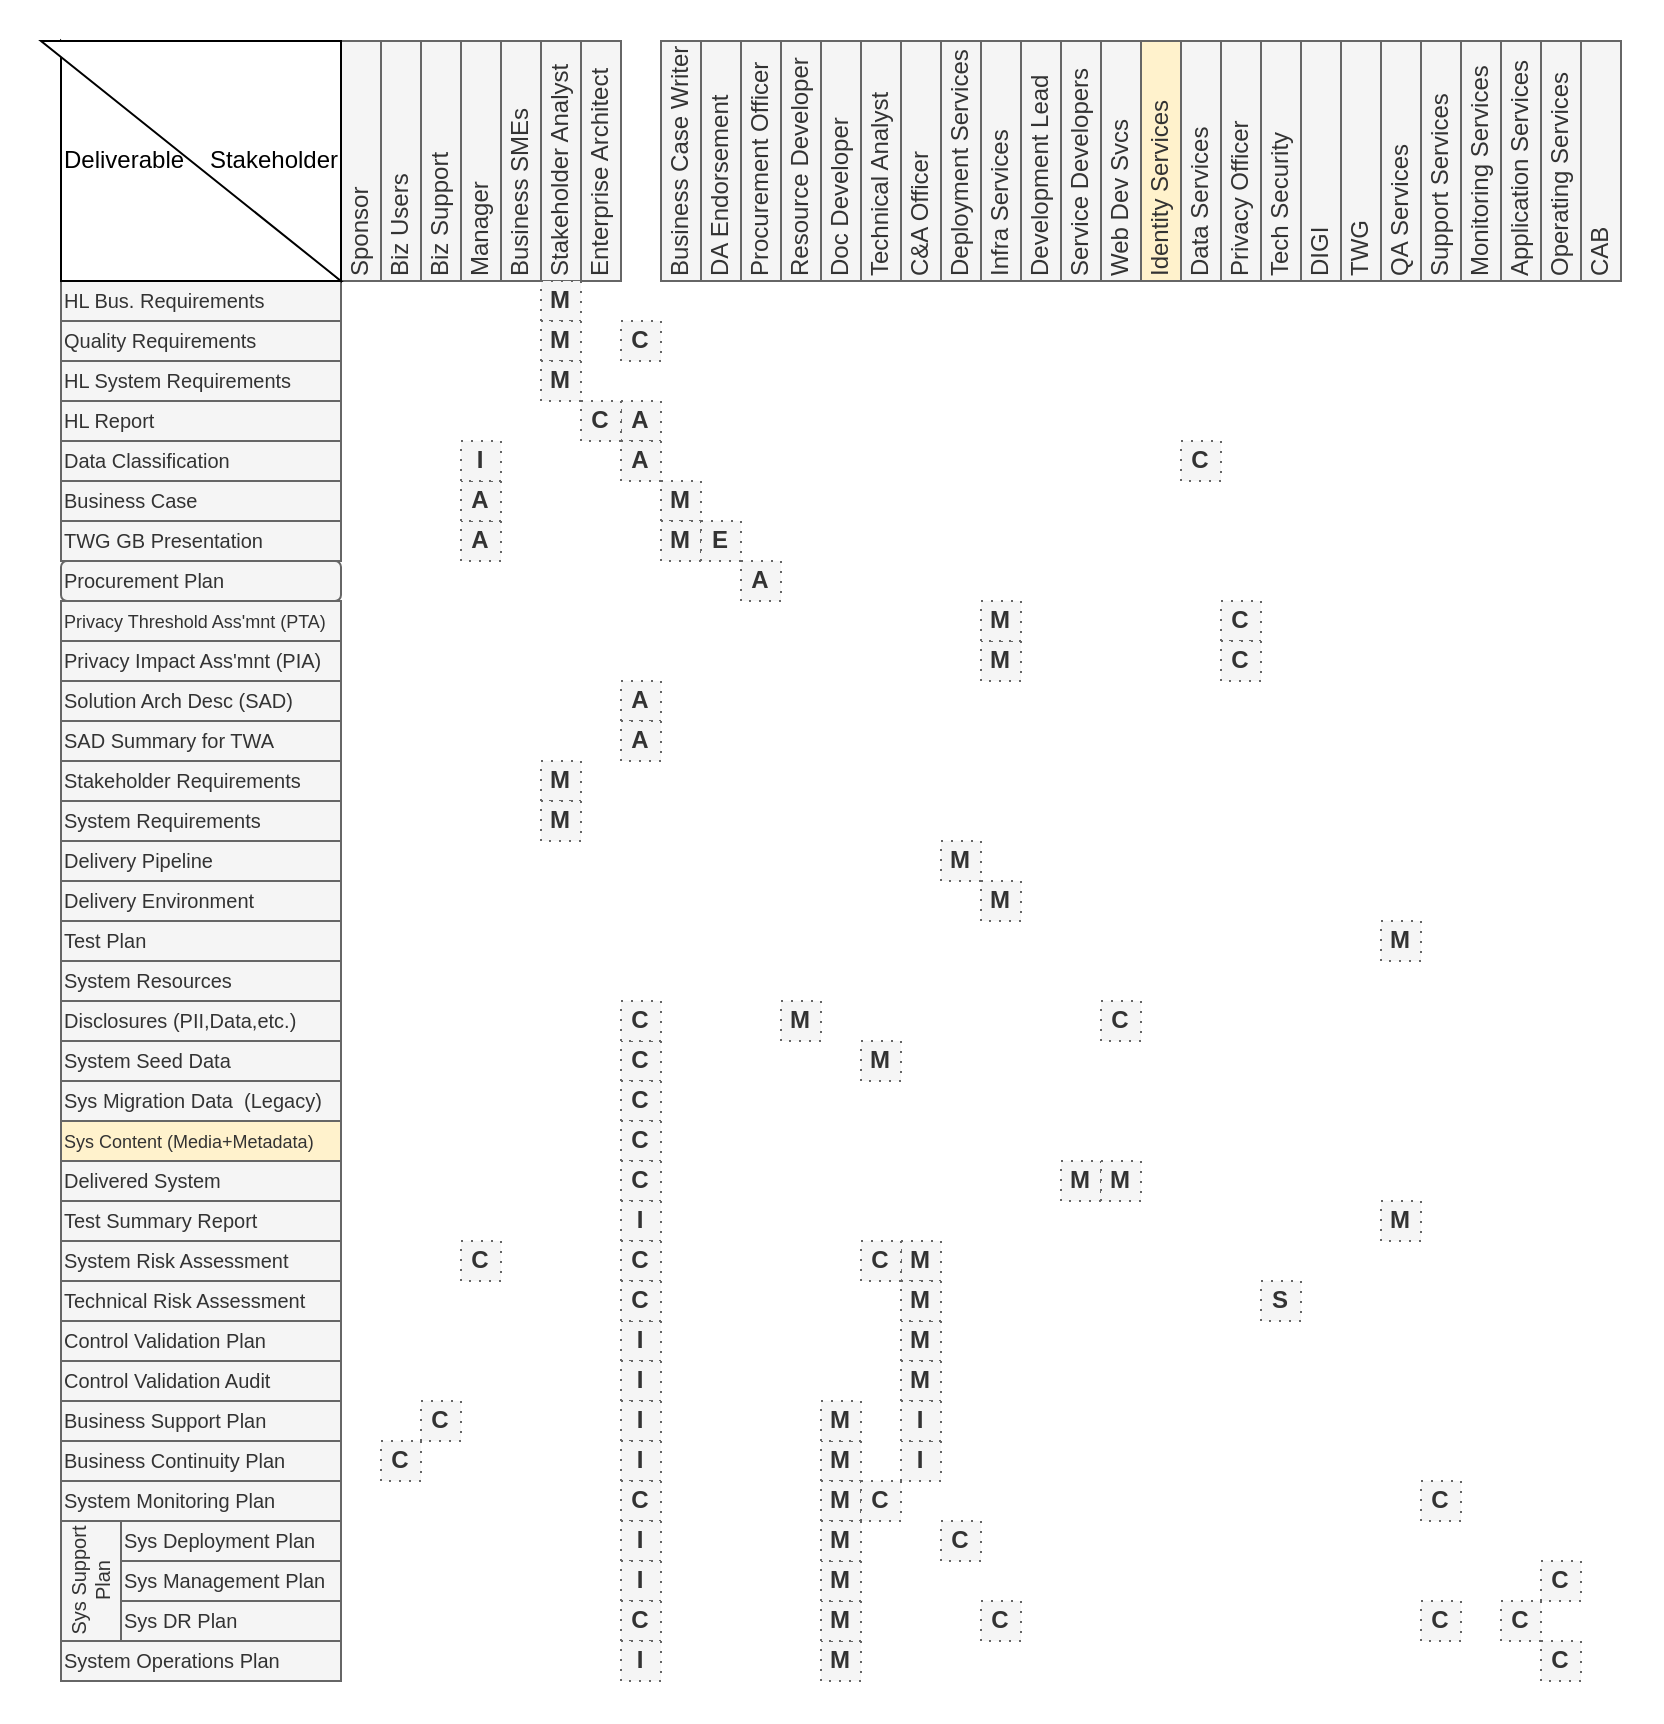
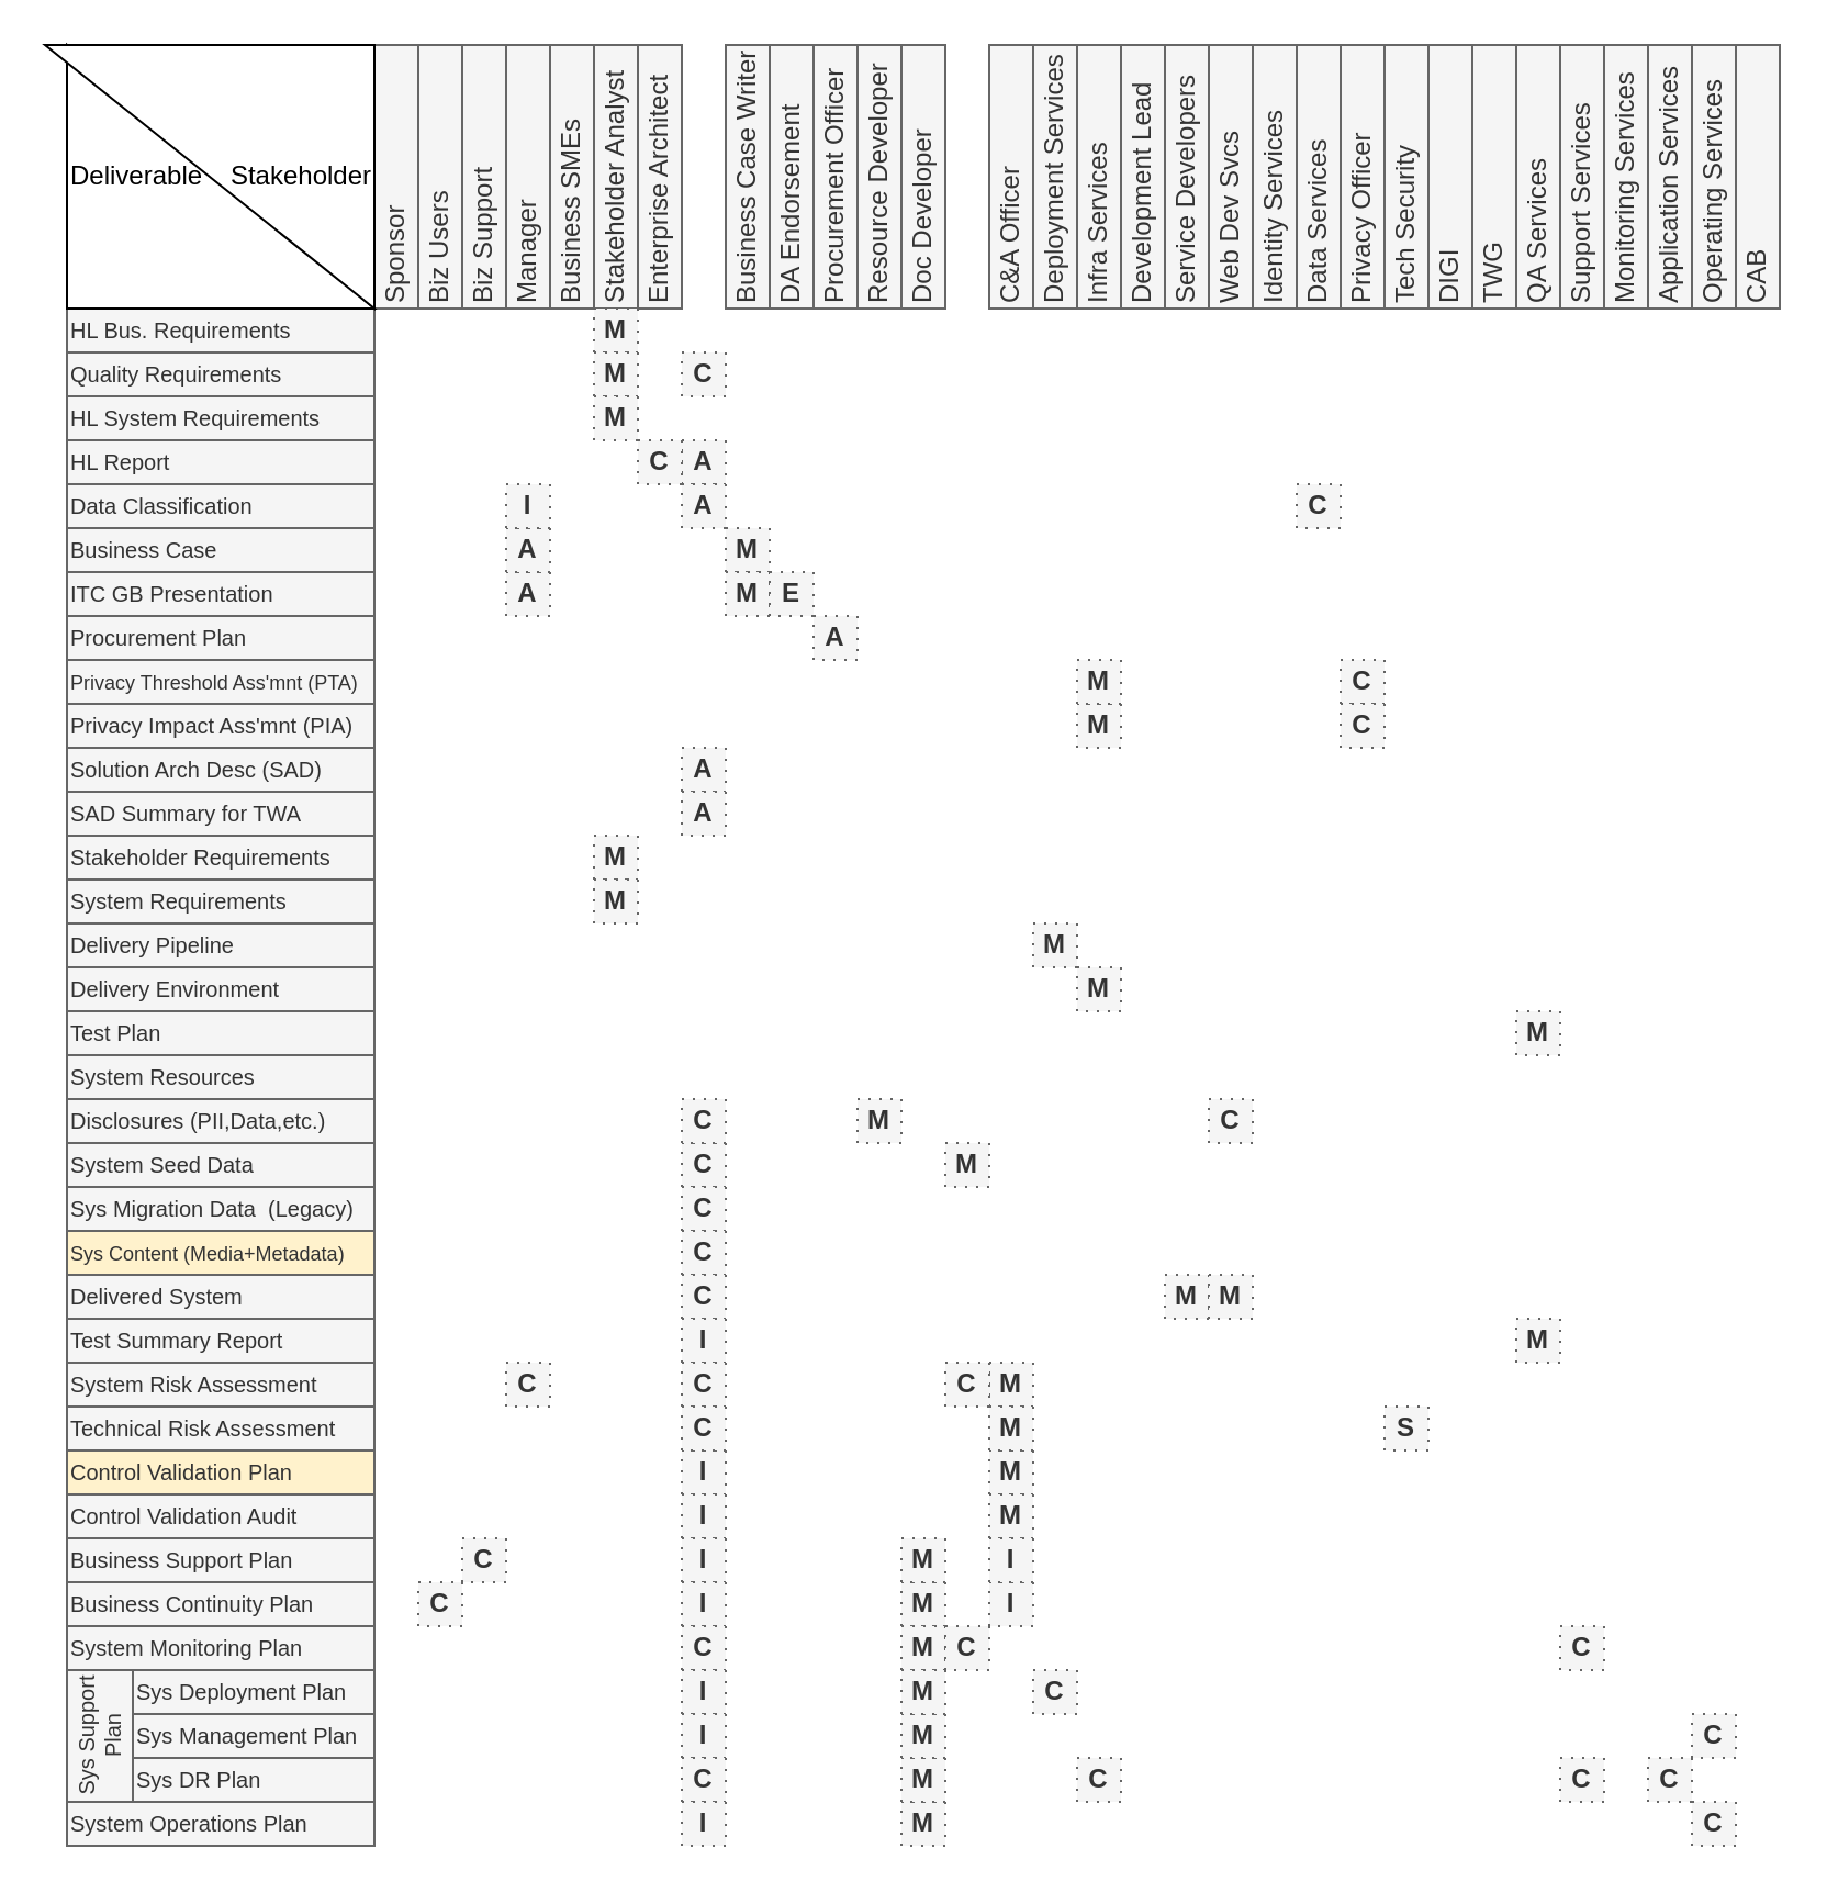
- <mxCell id="49" value="Technical Analyst" style="rounded=0;whiteSpace=wrap;html=1;horizontal=0;align=left;fillColor=#f5f5f5;strokeColor=#666666;fontColor=#333333;" vertex="1" parent="1"><mxGeometry x="430" y="20" width="20" height="120" as="geometry" /></mxCell>
- <mxCell id="52" value="Identity Services" style="rounded=0;whiteSpace=wrap;html=1;horizontal=0;align=left;fillColor=#fff2cc;strokeColor=#666666;fontColor=#333333;" vertex="1" parent="1"><mxGeometry x="570" y="20" width="20" height="120" as="geometry" /></mxCell>
+ <mxCell id="52" value="Identity Services" style="rounded=0;whiteSpace=wrap;html=1;horizontal=0;align=left;fillColor=#f5f5f5;strokeColor=#666666;fontColor=#333333;" vertex="1" parent="1"><mxGeometry x="570" y="20" width="20" height="120" as="geometry" /></mxCell>
- <mxCell id="14" value="TWG GB Presentation" style="rounded=0;whiteSpace=wrap;html=1;align=left;fontSize=10;fillColor=#f5f5f5;strokeColor=#666666;fontColor=#333333;" vertex="1" parent="1"><mxGeometry x="30" y="260" width="140" height="20" as="geometry" /></mxCell>
+ <mxCell id="14" value="ITC GB Presentation" style="rounded=0;whiteSpace=wrap;html=1;align=left;fontSize=10;fillColor=#f5f5f5;strokeColor=#666666;fontColor=#333333;" vertex="1" parent="1"><mxGeometry x="30" y="260" width="140" height="20" as="geometry" /></mxCell>
- <mxCell id="8" value="Procurement Plan" style="whiteSpace=wrap;html=1;align=left;fontSize=10;fillColor=#f5f5f5;strokeColor=#666666;fontColor=#333333;rounded=1;" vertex="1" parent="1"><mxGeometry x="30" y="280" width="140" height="20" as="geometry" /></mxCell>
+ <mxCell id="8" value="Procurement Plan" style="rounded=0;whiteSpace=wrap;html=1;align=left;fontSize=10;fillColor=#f5f5f5;strokeColor=#666666;fontColor=#333333;" vertex="1" parent="1"><mxGeometry x="30" y="280" width="140" height="20" as="geometry" /></mxCell>
- <mxCell id="29" value="Control Validation Plan" style="rounded=0;whiteSpace=wrap;html=1;align=left;fontSize=10;fillColor=#f5f5f5;strokeColor=#666666;fontColor=#333333;" vertex="1" parent="1"><mxGeometry x="30" y="660" width="140" height="20" as="geometry" /></mxCell>
+ <mxCell id="29" value="Control Validation Plan" style="rounded=0;whiteSpace=wrap;html=1;align=left;fontSize=10;fillColor=#fff2cc;strokeColor=#666666;fontColor=#333333;" vertex="1" parent="1"><mxGeometry x="30" y="660" width="140" height="20" as="geometry" /></mxCell>
